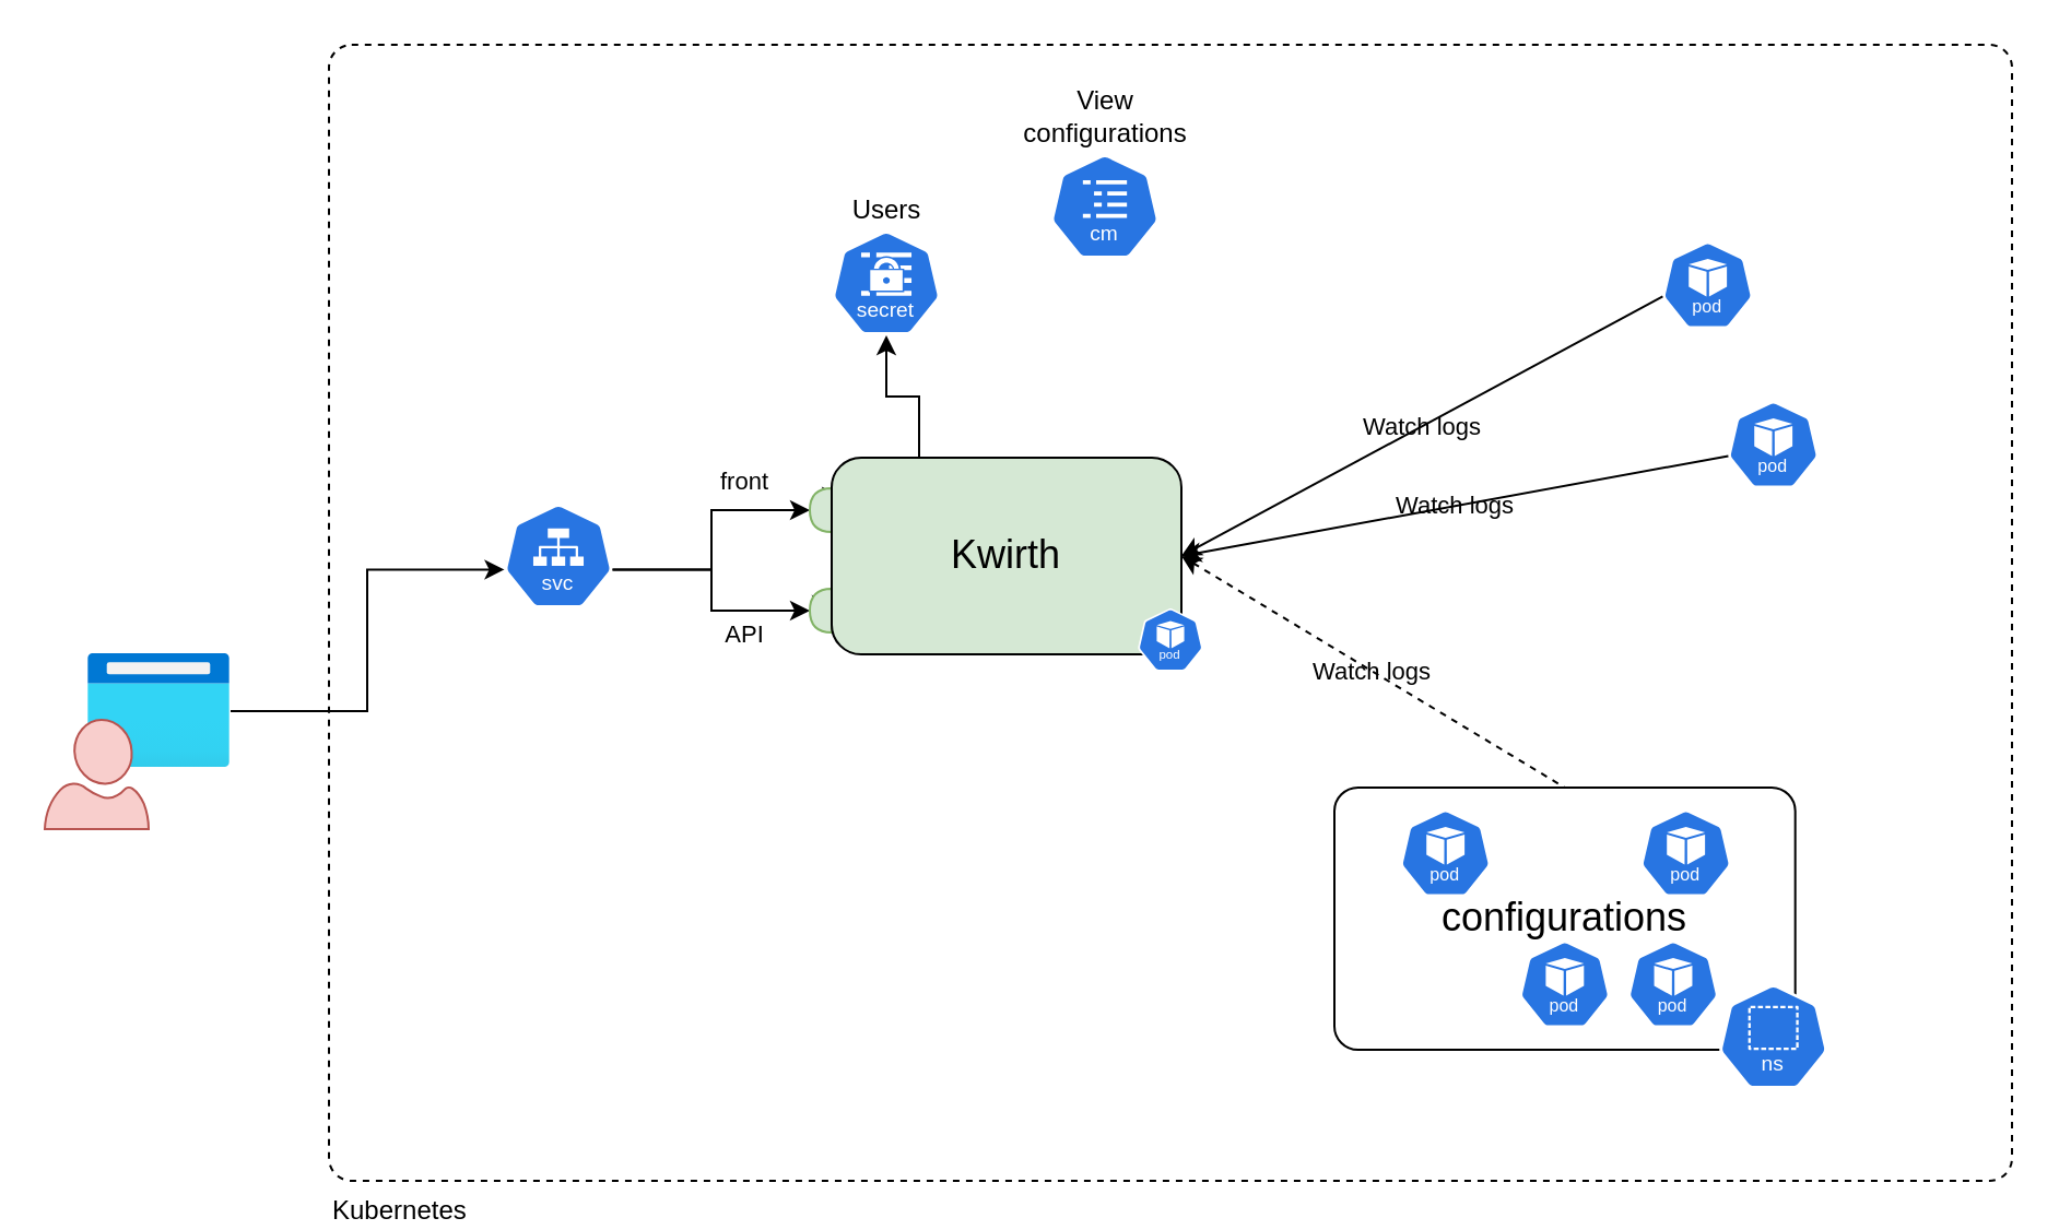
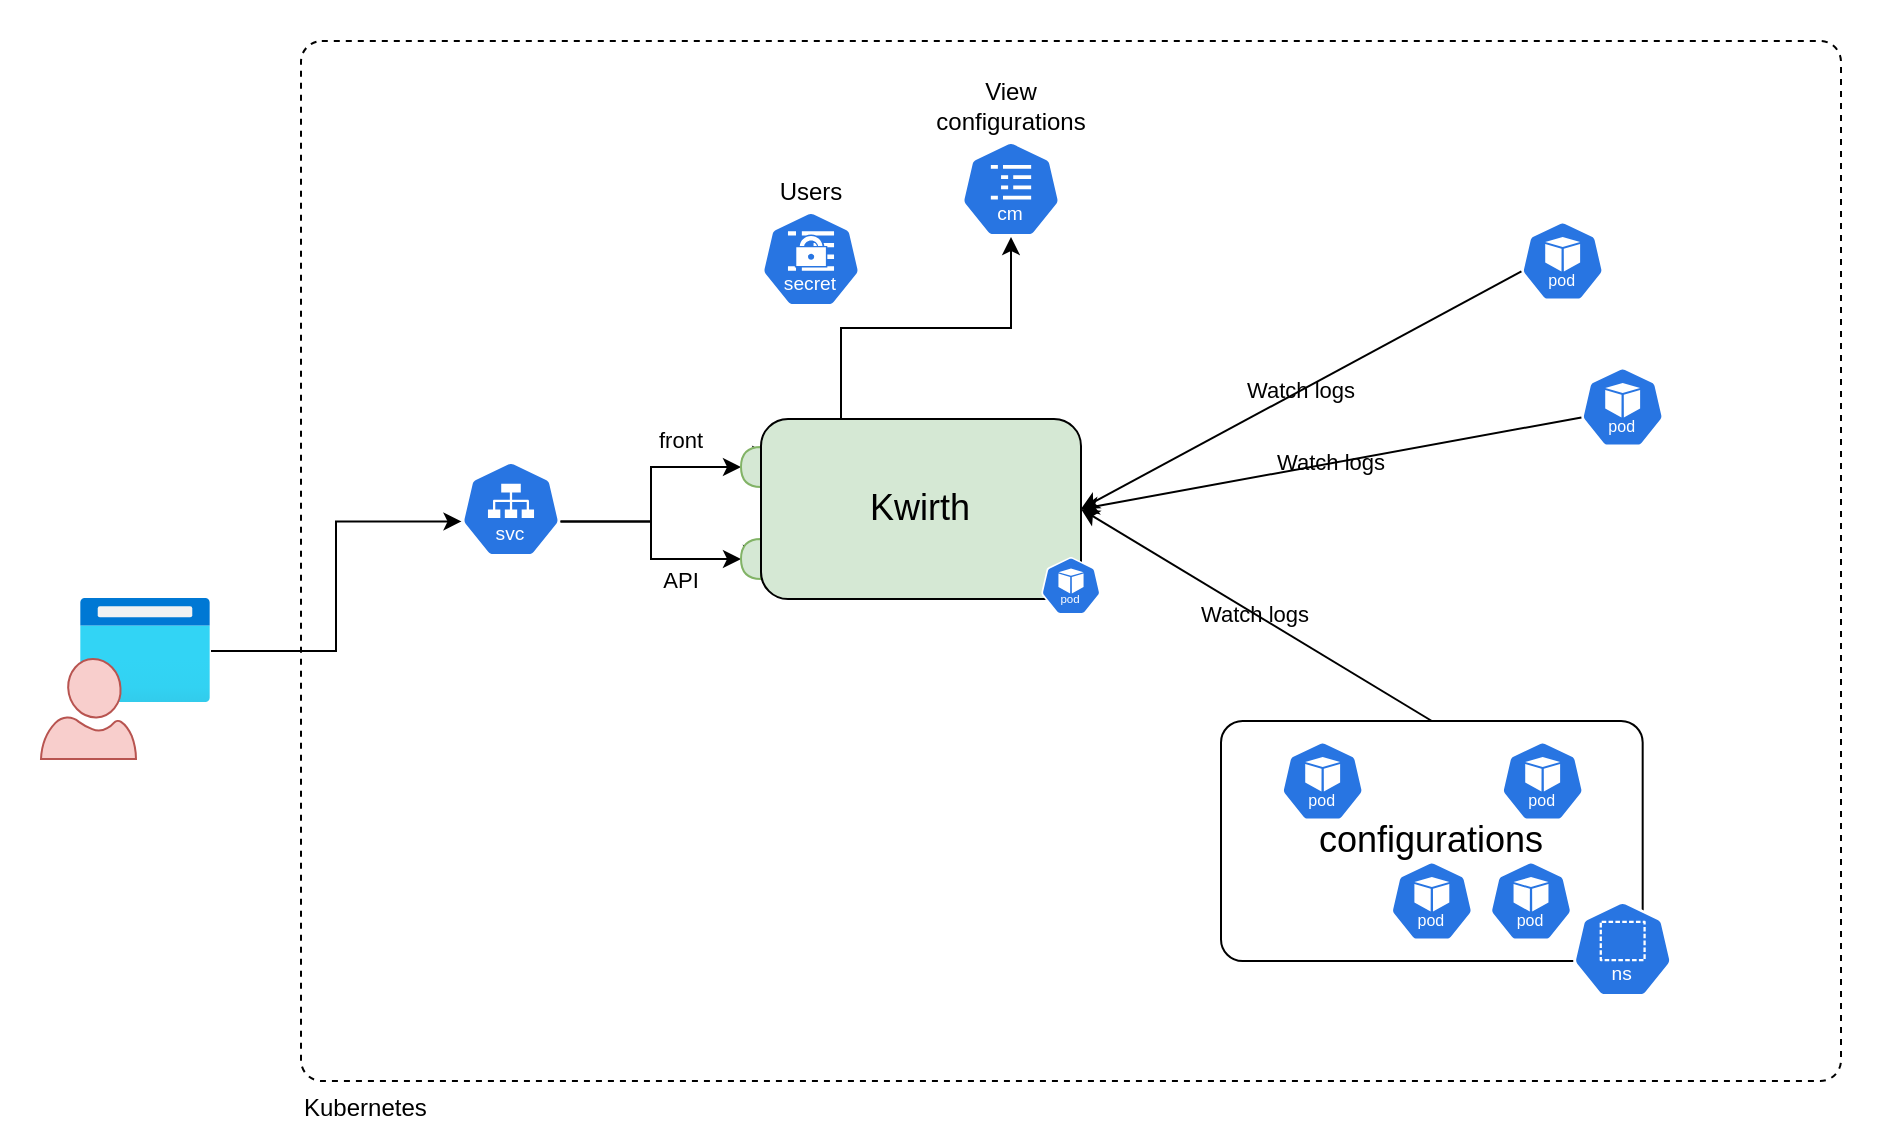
- <mxCell id="13" style="edgeStyle=orthogonalEdgeStyle;rounded=0;orthogonalLoop=1;jettySize=auto;html=1;exitX=0.25;exitY=0;exitDx=0;exitDy=0;entryX=0.5;entryY=1;entryDx=0;entryDy=0;entryPerimeter=0;" parent="1" source="18" target="10" edge="1"><mxGeometry relative="1" as="geometry" /></mxCell>
+ <mxCell id="13" style="edgeStyle=orthogonalEdgeStyle;rounded=0;orthogonalLoop=1;jettySize=auto;html=1;exitX=0.25;exitY=0;exitDx=0;exitDy=0;" parent="1" source="18" target="9" edge="1"><mxGeometry relative="1" as="geometry" /></mxCell>
- <mxCell id="27" value="Watch logs" style="rounded=0;orthogonalLoop=1;jettySize=auto;html=1;entryX=0.5;entryY=0;entryDx=0;entryDy=0;exitX=1;exitY=0.5;exitDx=0;exitDy=0;endArrow=none;endFill=0;startArrow=classic;startFill=1;labelBackgroundColor=none;dashed=1;" parent="1" source="18" target="3" edge="1"><mxGeometry relative="1" as="geometry" /></mxCell>
+ <mxCell id="27" value="Watch logs" style="rounded=0;orthogonalLoop=1;jettySize=auto;html=1;entryX=0.5;entryY=0;entryDx=0;entryDy=0;exitX=1;exitY=0.5;exitDx=0;exitDy=0;endArrow=none;endFill=0;startArrow=classic;startFill=1;labelBackgroundColor=none;" parent="1" source="18" target="3" edge="1"><mxGeometry relative="1" as="geometry" /></mxCell>
